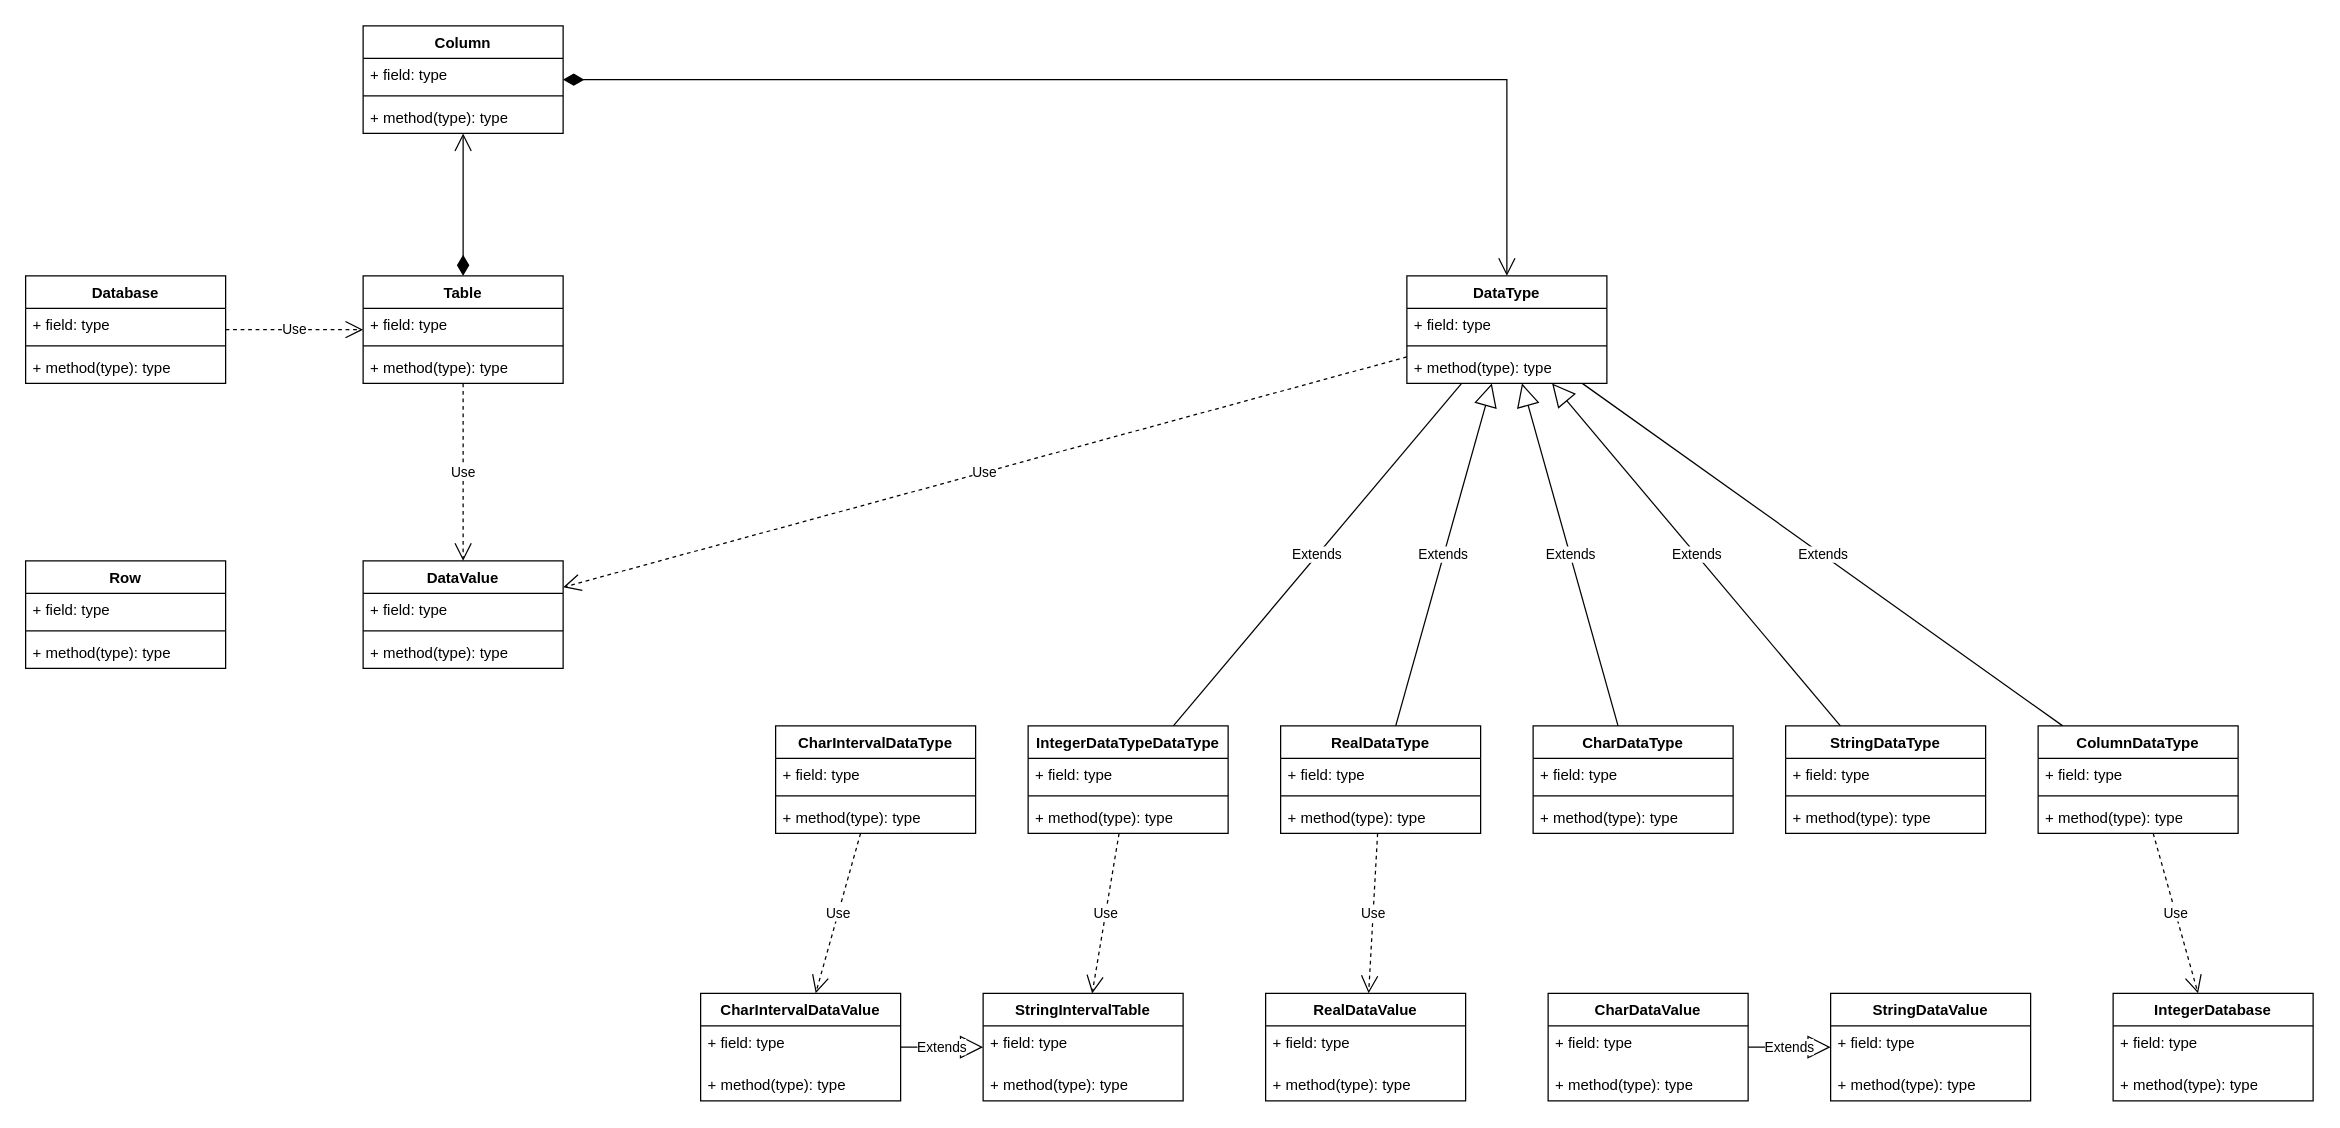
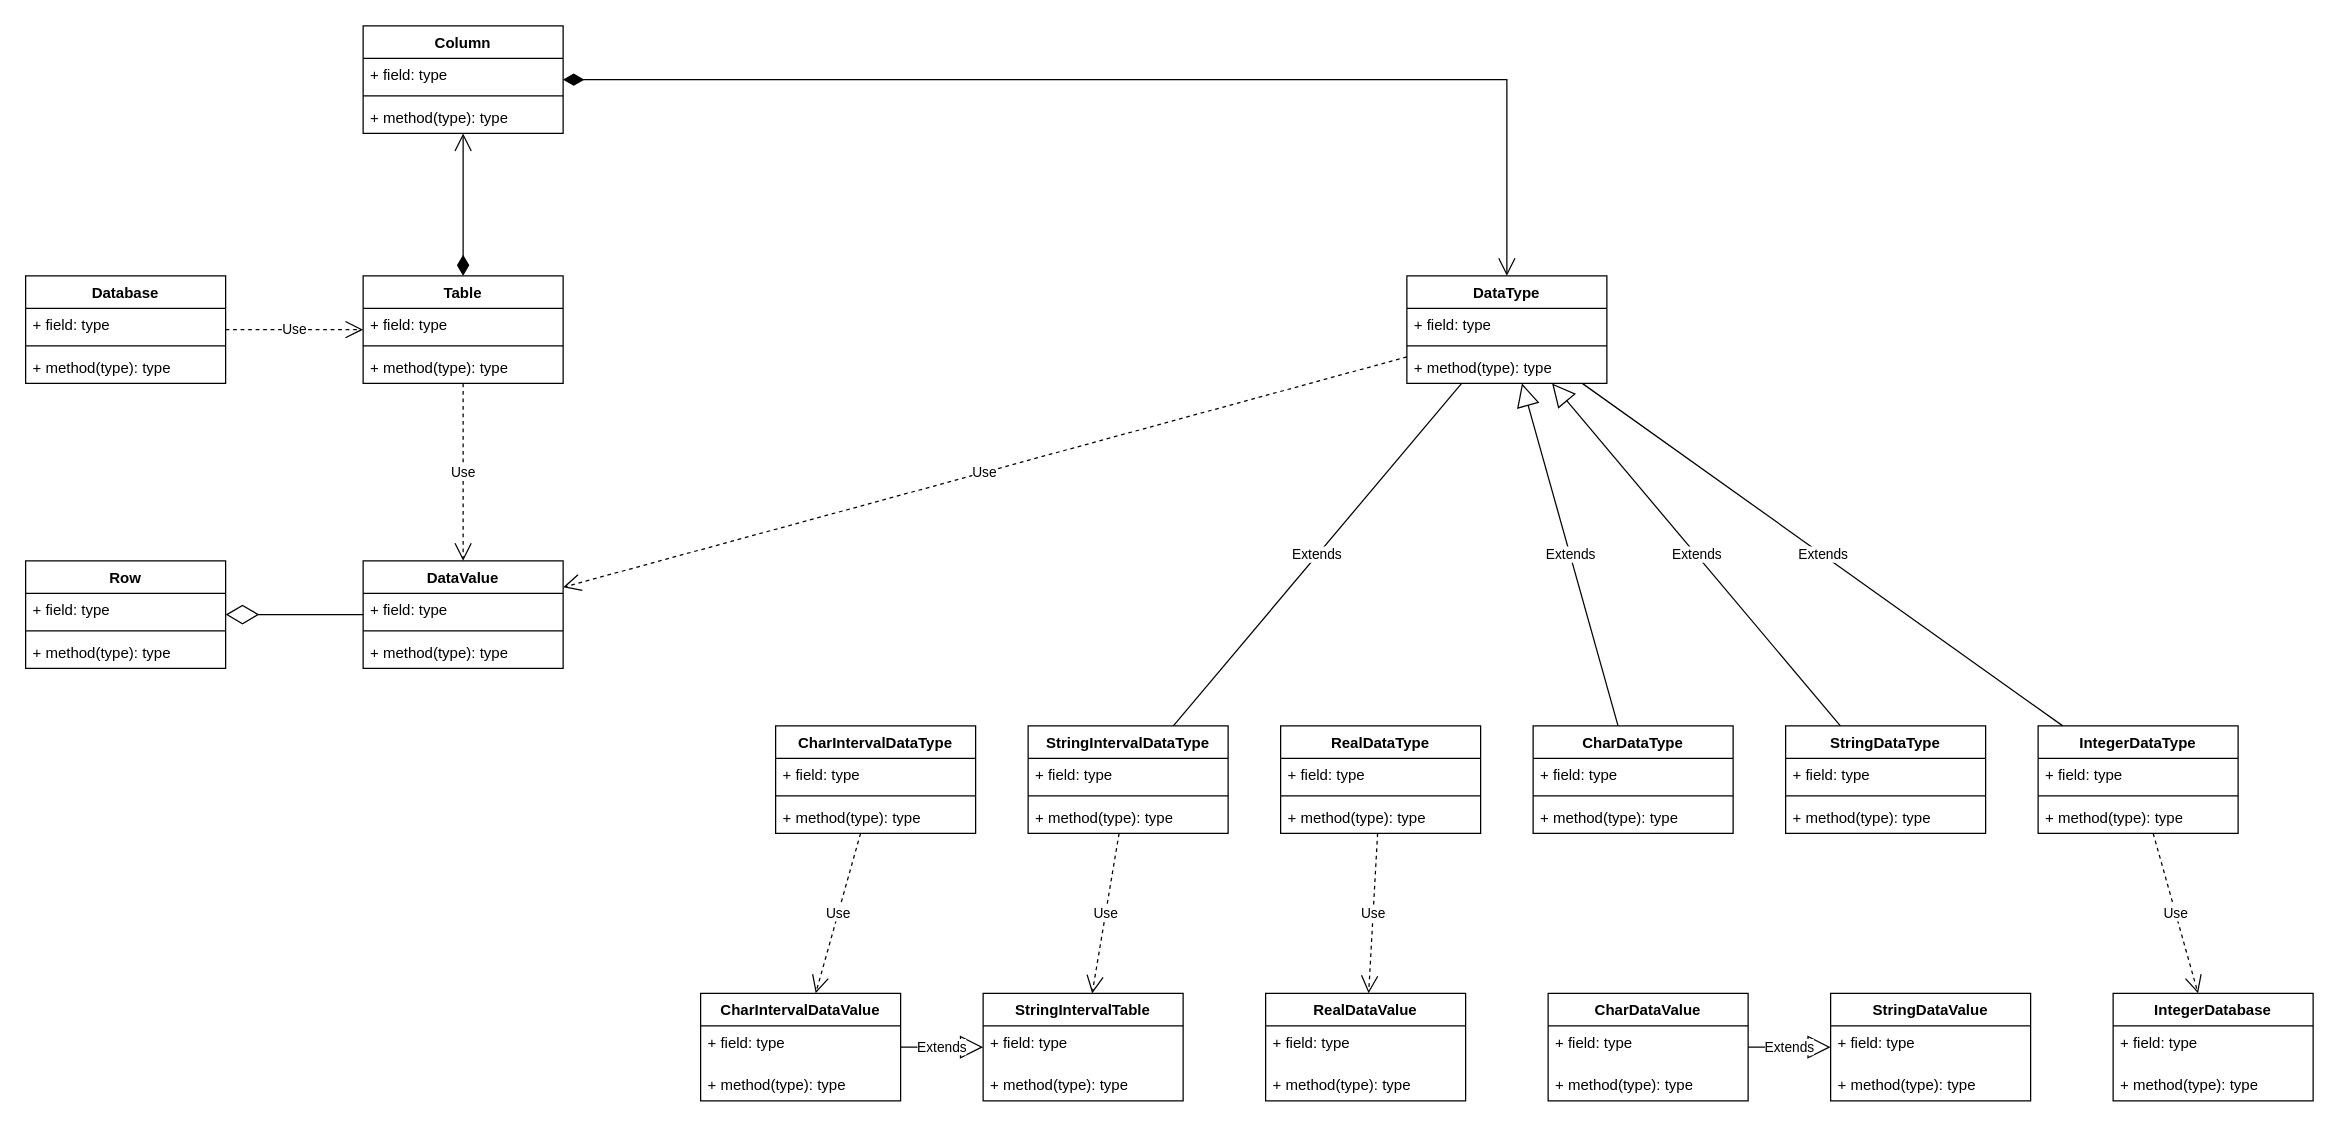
- <mxCell id="35" value="Extends" style="endArrow=block;endSize=16;endFill=0;html=1;rounded=0;" edge="1" parent="1" source="76" target="25"><mxGeometry width="160" relative="1" as="geometry"><mxPoint x="700" y="150" as="sourcePoint" /><mxPoint x="860" y="150" as="targetPoint" /></mxGeometry></mxCell>
+ <mxCell id="92" value="" style="endArrow=diamondThin;endFill=0;endSize=24;html=1;rounded=0;" edge="1" parent="1" source="20" target="16"><mxGeometry width="160" relative="1" as="geometry"><mxPoint x="100" y="650" as="sourcePoint" /><mxPoint x="260" y="650" as="targetPoint" /></mxGeometry></mxCell>
- <mxCell id="72" value="&lt;span style=&quot;background-color: initial;&quot;&gt;IntegerDataType&lt;/span&gt;&lt;span style=&quot;background-color: initial;&quot;&gt;DataType&lt;/span&gt;" style="swimlane;fontStyle=1;align=center;verticalAlign=top;childLayout=stackLayout;horizontal=1;startSize=26;horizontalStack=0;resizeParent=1;resizeParentMax=0;resizeLast=0;collapsible=1;marginBottom=0;whiteSpace=wrap;html=1;" vertex="1" parent="67"><mxGeometry x="202" width="160" height="86" as="geometry" /></mxCell>
+ <mxCell id="72" value="&lt;span style=&quot;background-color: initial;&quot;&gt;StringInterval&lt;/span&gt;&lt;span style=&quot;background-color: initial;&quot;&gt;DataType&lt;/span&gt;" style="swimlane;fontStyle=1;align=center;verticalAlign=top;childLayout=stackLayout;horizontal=1;startSize=26;horizontalStack=0;resizeParent=1;resizeParentMax=0;resizeLast=0;collapsible=1;marginBottom=0;whiteSpace=wrap;html=1;" vertex="1" parent="67"><mxGeometry x="202" width="160" height="86" as="geometry" /></mxCell>
- <mxCell id="88" value="Column&lt;span style=&quot;background-color: initial;&quot;&gt;DataType&lt;/span&gt;" style="swimlane;fontStyle=1;align=center;verticalAlign=top;childLayout=stackLayout;horizontal=1;startSize=26;horizontalStack=0;resizeParent=1;resizeParentMax=0;resizeLast=0;collapsible=1;marginBottom=0;whiteSpace=wrap;html=1;" vertex="1" parent="67"><mxGeometry x="1010" width="160" height="86" as="geometry" /></mxCell>
+ <mxCell id="88" value="Integer&lt;span style=&quot;background-color: initial;&quot;&gt;DataType&lt;/span&gt;" style="swimlane;fontStyle=1;align=center;verticalAlign=top;childLayout=stackLayout;horizontal=1;startSize=26;horizontalStack=0;resizeParent=1;resizeParentMax=0;resizeLast=0;collapsible=1;marginBottom=0;whiteSpace=wrap;html=1;" vertex="1" parent="67"><mxGeometry x="1010" width="160" height="86" as="geometry" /></mxCell>
